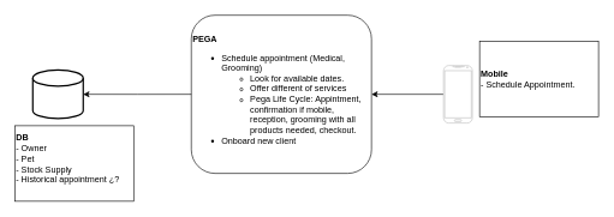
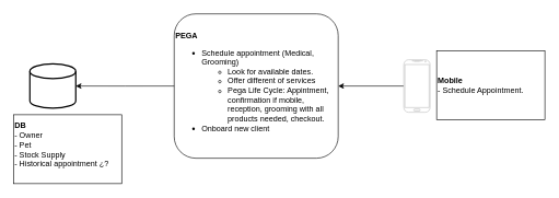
- <mxCell id="8" value="&lt;div style=&quot;&quot;&gt;&lt;span style=&quot;background-color: initial;&quot;&gt;&lt;b&gt;Mobile&lt;/b&gt;&lt;/span&gt;&lt;/div&gt;&lt;div style=&quot;&quot;&gt;&lt;span style=&quot;background-color: initial;&quot;&gt;- Schedule Appointment.&lt;/span&gt;&lt;/div&gt;" style="whiteSpace=wrap;html=1;align=left;" vertex="1" parent="1"><mxGeometry x="665" y="56.5" width="165" height="105" as="geometry" /></mxCell>
+ <mxCell id="8" value="&lt;div style=&quot;&quot;&gt;&lt;span style=&quot;background-color: initial;&quot;&gt;&lt;b&gt;Mobile&lt;/b&gt;&lt;/span&gt;&lt;/div&gt;&lt;div style=&quot;&quot;&gt;&lt;span style=&quot;background-color: initial;&quot;&gt;- Schedule Appointment.&lt;/span&gt;&lt;/div&gt;" style="whiteSpace=wrap;html=1;align=left;" vertex="1" parent="1"><mxGeometry x="665" y="76.5" width="165" height="105" as="geometry" /></mxCell>
